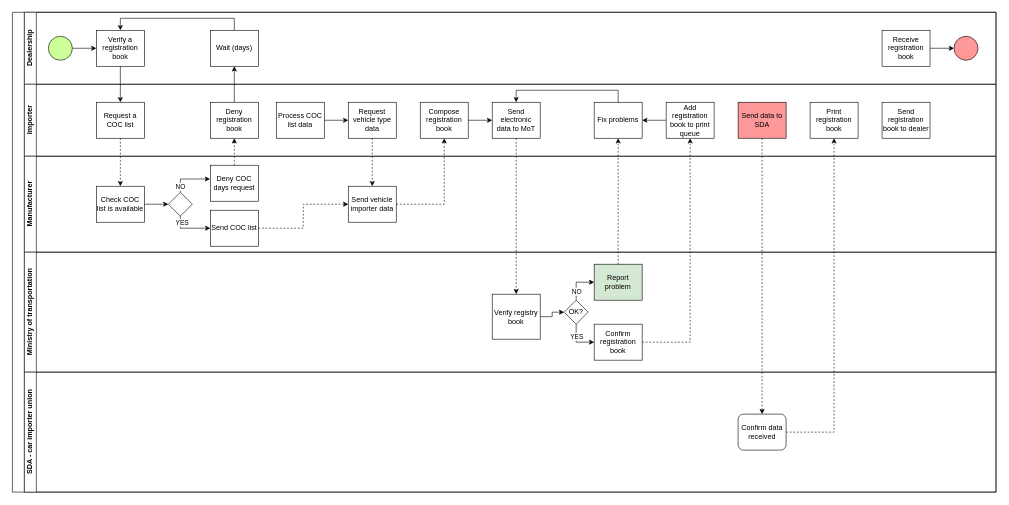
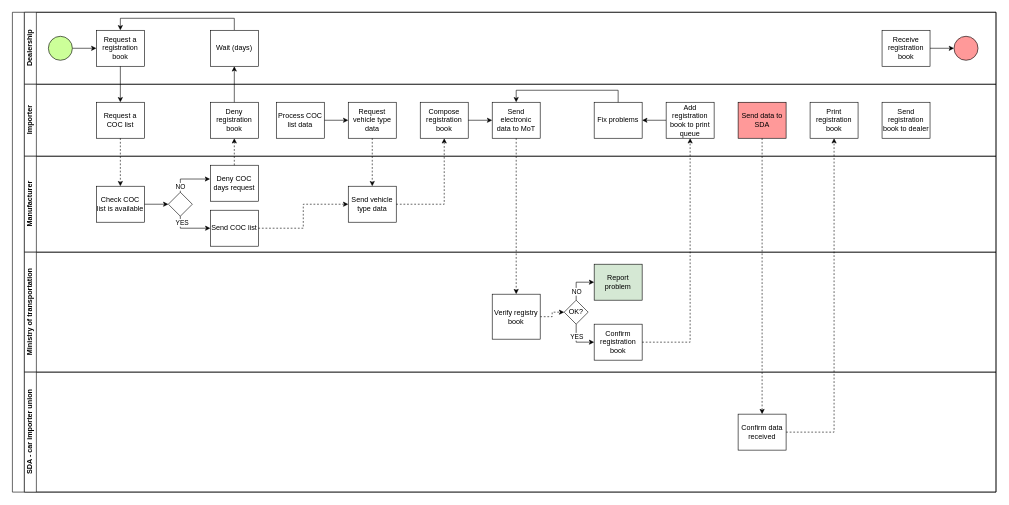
- <mxCell id="6" value="Verify a registration book" style="rounded=0;whiteSpace=wrap;html=1;fontFamily=Helvetica;fontSize=12;fontColor=#000000;align=center;" parent="3" vertex="1"><mxGeometry x="120" y="30" width="80" height="60" as="geometry" /></mxCell>
+ <mxCell id="6" value="Request a registration book" style="rounded=0;whiteSpace=wrap;html=1;fontFamily=Helvetica;fontSize=12;fontColor=#000000;align=center;" parent="3" vertex="1"><mxGeometry x="120" y="30" width="80" height="60" as="geometry" /></mxCell>
- <mxCell id="55" value="" style="edgeStyle=orthogonalEdgeStyle;rounded=0;orthogonalLoop=1;jettySize=auto;html=1;dashed=1;" edge="1" parent="2" source="46" target="19"><mxGeometry relative="1" as="geometry" /></mxCell>
- <mxCell id="37" value="Send vehicle importer data" style="whiteSpace=wrap;html=1;" vertex="1" parent="28"><mxGeometry x="540" y="50" width="80" height="60" as="geometry" /></mxCell>
+ <mxCell id="37" value="Send vehicle type data" style="whiteSpace=wrap;html=1;" vertex="1" parent="28"><mxGeometry x="540" y="50" width="80" height="60" as="geometry" /></mxCell>
- <mxCell id="39" value="" style="edgeStyle=orthogonalEdgeStyle;rounded=0;orthogonalLoop=1;jettySize=auto;html=1;" edge="1" parent="38" source="40" target="45"><mxGeometry relative="1" as="geometry" /></mxCell>
+ <mxCell id="39" value="" style="edgeStyle=orthogonalEdgeStyle;rounded=0;orthogonalLoop=1;jettySize=auto;html=1;dashed=1;" edge="1" parent="38" source="40" target="45"><mxGeometry relative="1" as="geometry" /></mxCell>
- <mxCell id="61" value="Confirm data received" style="whiteSpace=wrap;html=1;rounded=1;" vertex="1" parent="60"><mxGeometry x="1190" y="70" width="80" height="60" as="geometry" /></mxCell>
+ <mxCell id="61" value="Confirm data received" style="whiteSpace=wrap;html=1;" vertex="1" parent="60"><mxGeometry x="1190" y="70" width="80" height="60" as="geometry" /></mxCell>
